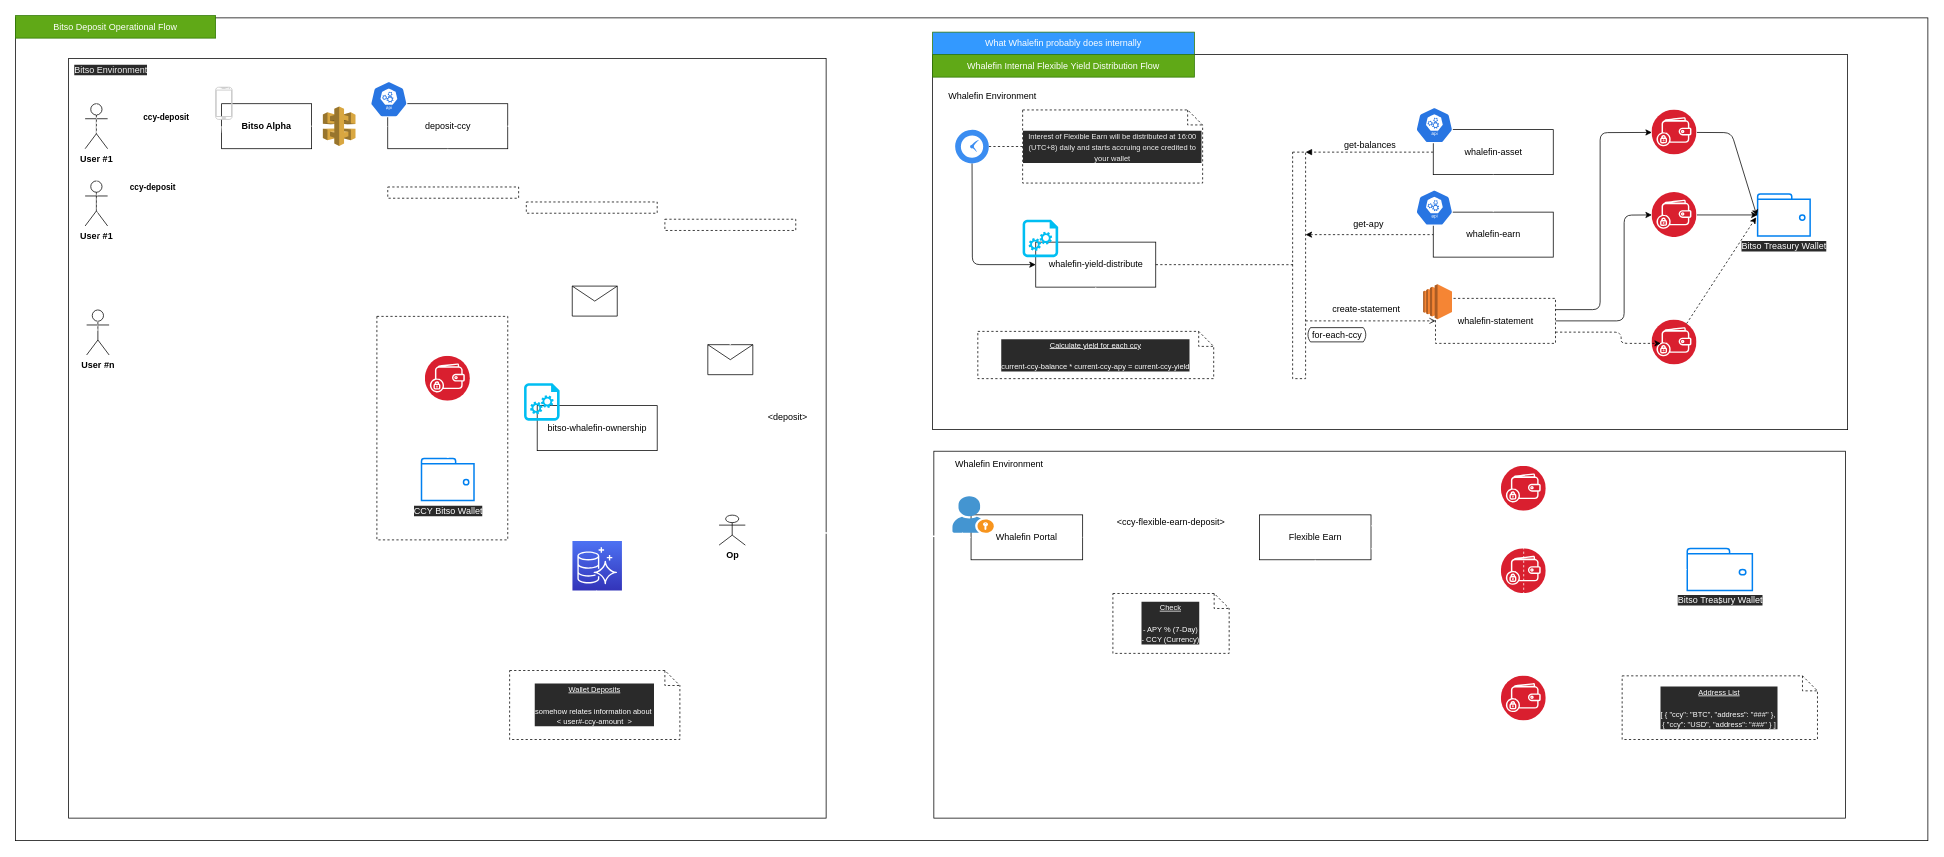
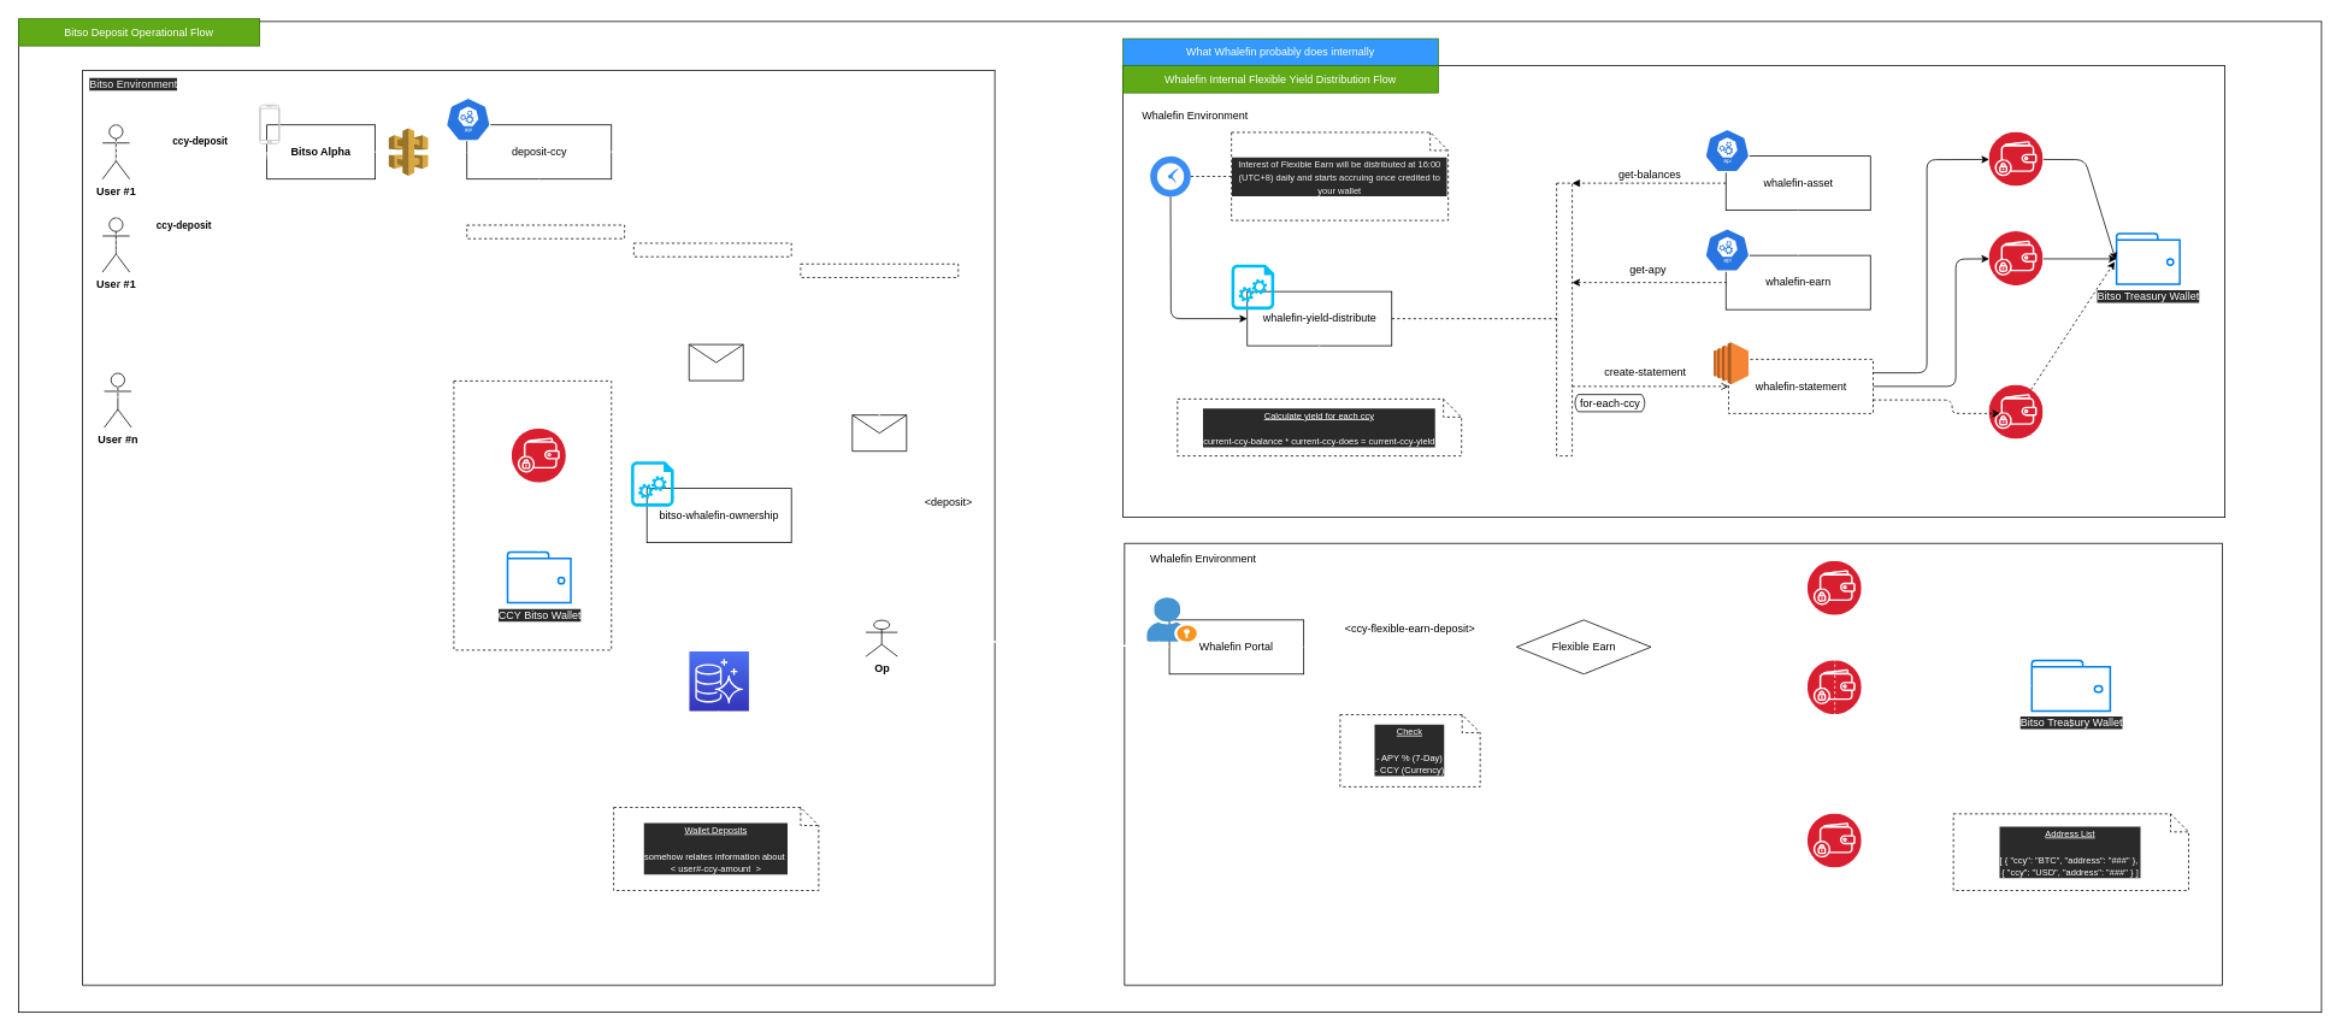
- <mxCell id="45" value="&lt;font style=&quot;font-size: 10px&quot;&gt;&lt;u&gt;Calculate yield for each ccy&lt;/u&gt;&lt;br&gt;&lt;br&gt;current-ccy-balance * current-ccy-apy = current-ccy-yield&lt;/font&gt;&lt;u style=&quot;font-size: 10px&quot;&gt;&lt;br&gt;&lt;/u&gt;" style="shape=note;size=20;whiteSpace=wrap;html=1;labelBackgroundColor=#2A2A2A;fontColor=#FFFFFF;dashed=1;" parent="5" vertex="1"><mxGeometry x="60.25" y="369" width="314.5" height="63" as="geometry" /></mxCell>
+ <mxCell id="45" value="&lt;font style=&quot;font-size: 10px&quot;&gt;&lt;u&gt;Calculate yield for each ccy&lt;/u&gt;&lt;br&gt;&lt;br&gt;current-ccy-balance * current-ccy-does = current-ccy-yield&lt;/font&gt;&lt;u style=&quot;font-size: 10px&quot;&gt;&lt;br&gt;&lt;/u&gt;" style="shape=note;size=20;whiteSpace=wrap;html=1;labelBackgroundColor=#2A2A2A;fontColor=#FFFFFF;dashed=1;" parent="5" vertex="1"><mxGeometry x="60.25" y="369" width="314.5" height="63" as="geometry" /></mxCell>
- <mxCell id="57" value="Flexible Earn" style="rounded=0;whiteSpace=wrap;html=1;" parent="51" vertex="1"><mxGeometry x="818.69" y="224.643" width="148.821" height="59.905" as="geometry" /></mxCell>
+ <mxCell id="57" value="Flexible Earn" style="rhombus;whiteSpace=wrap;html=1;" parent="51" vertex="1"><mxGeometry x="818.69" y="224.643" width="148.821" height="59.905" as="geometry" /></mxCell>
